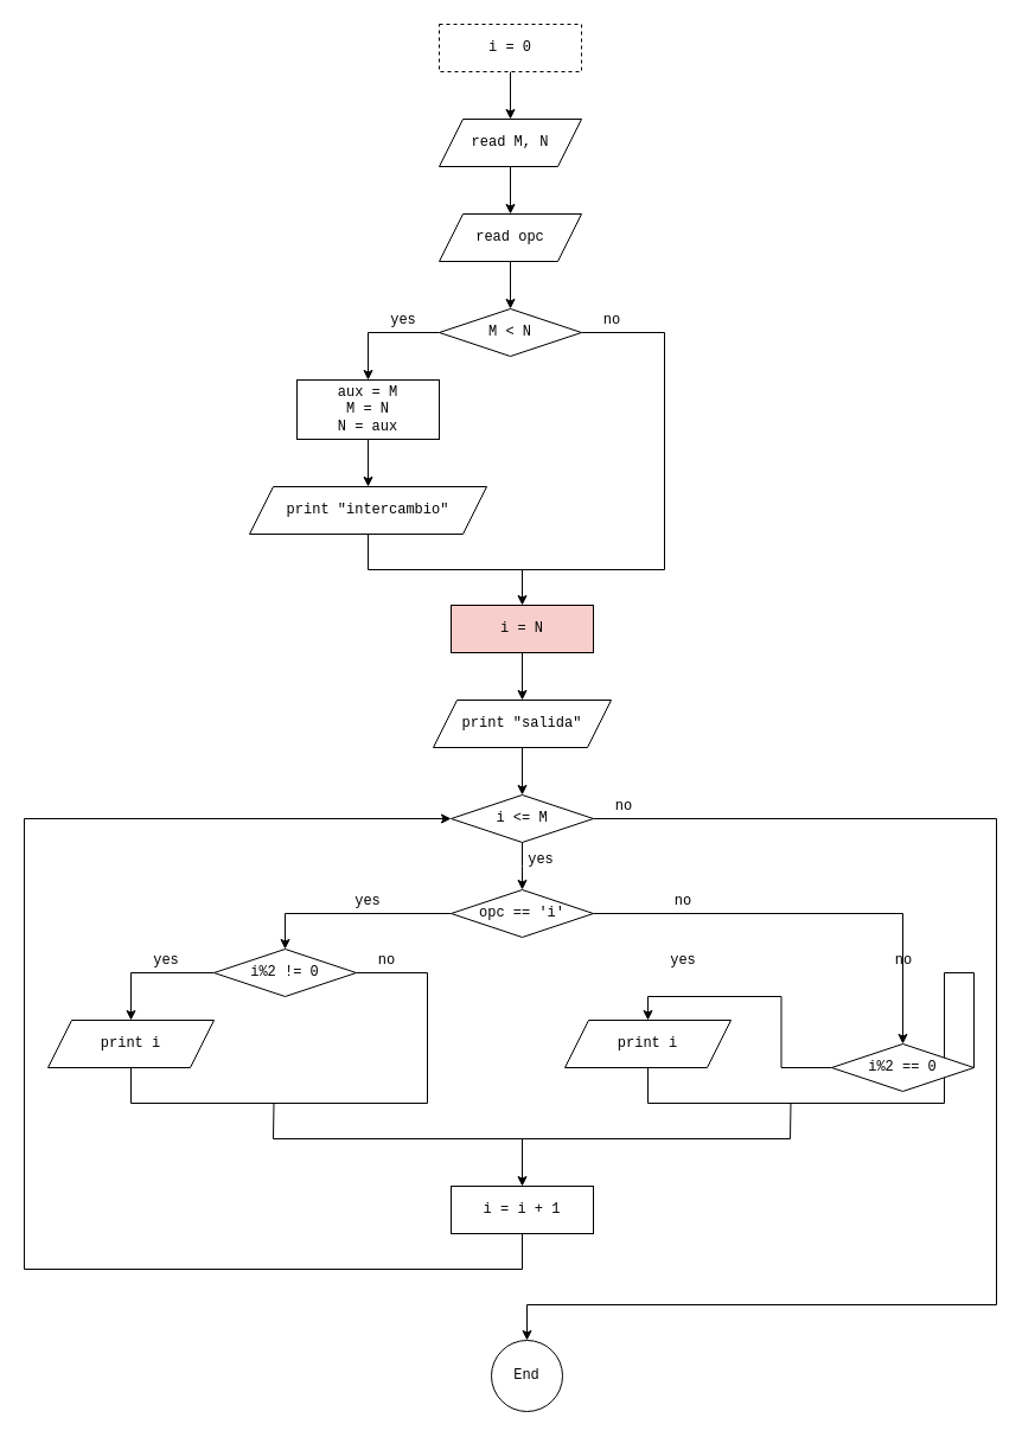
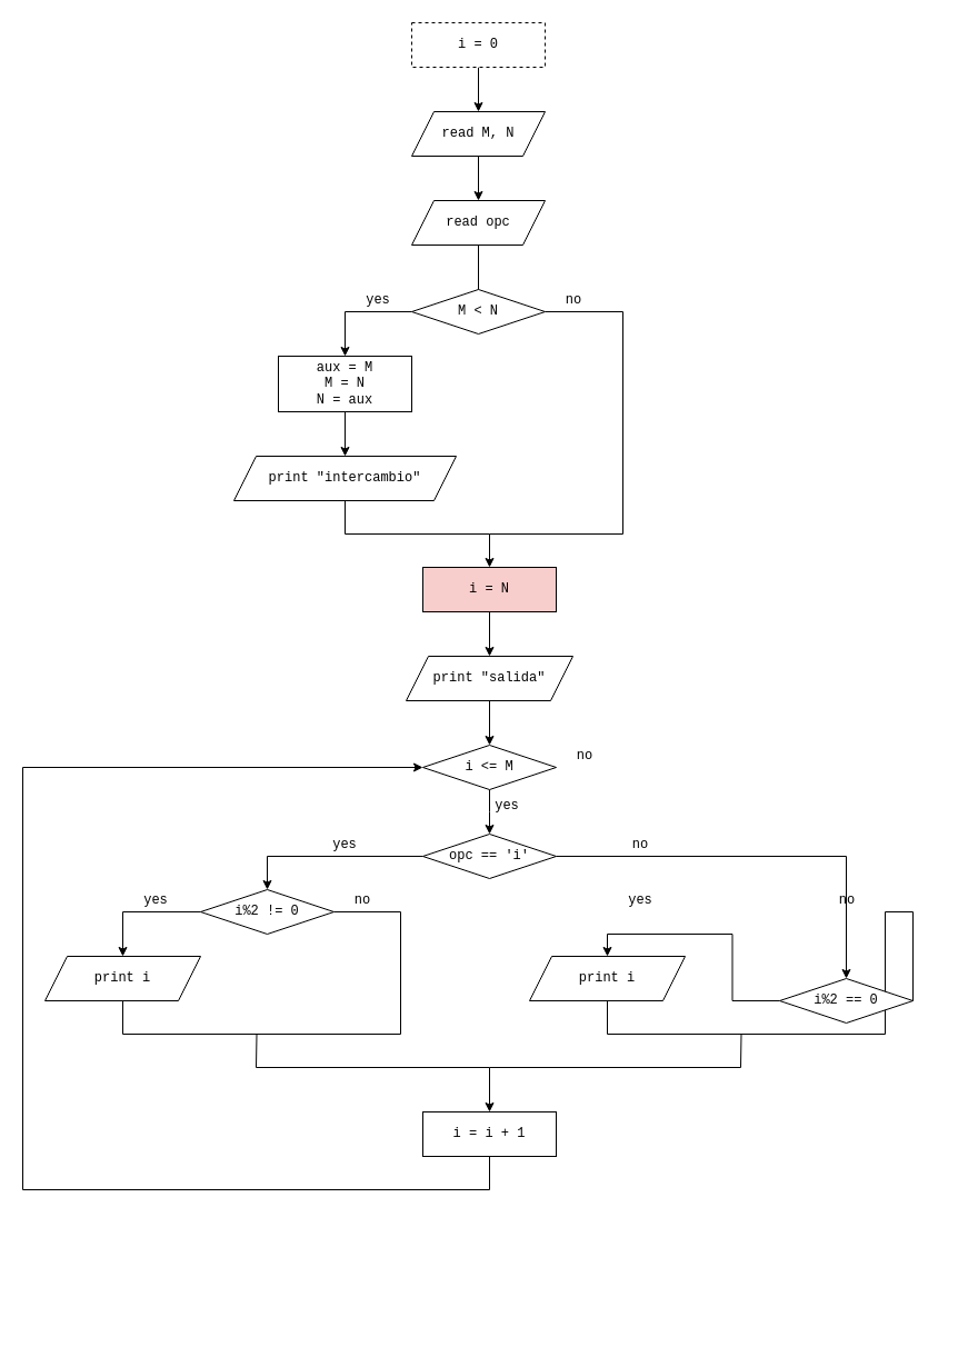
- <mxCell id="32" style="edgeStyle=orthogonalEdgeStyle;rounded=0;orthogonalLoop=1;jettySize=auto;html=1;exitX=0.5;exitY=1;exitDx=0;exitDy=0;entryX=0.5;entryY=0;entryDx=0;entryDy=0;endArrow=classic;endFill=1;" edge="1" parent="1" source="33" target="13"><mxGeometry relative="1" as="geometry" /></mxCell>
+ <mxCell id="32" style="edgeStyle=orthogonalEdgeStyle;rounded=0;orthogonalLoop=1;jettySize=auto;html=1;exitX=0.5;exitY=1;exitDx=0;exitDy=0;entryX=0.5;entryY=0;entryDx=0;entryDy=0;endArrow=none;endFill=1;" edge="1" parent="1" source="33" target="13"><mxGeometry relative="1" as="geometry" /></mxCell>
- <mxCell id="5" style="edgeStyle=orthogonalEdgeStyle;rounded=0;orthogonalLoop=1;jettySize=auto;html=1;exitX=1;exitY=0.5;exitDx=0;exitDy=0;entryX=0.5;entryY=0;entryDx=0;entryDy=0;endArrow=classic;endFill=1;" edge="1" parent="1" source="6" target="27"><mxGeometry relative="1" as="geometry"><Array as="points"><mxPoint x="840" y="690" /><mxPoint x="840" y="1100" /><mxPoint x="444" y="1100" /></Array></mxGeometry></mxCell>
- <mxCell id="27" value="End" style="ellipse;whiteSpace=wrap;html=1;aspect=fixed;fontFamily=Courier New;" vertex="1" parent="1"><mxGeometry x="414" y="1130" width="60" height="60" as="geometry" /></mxCell>
